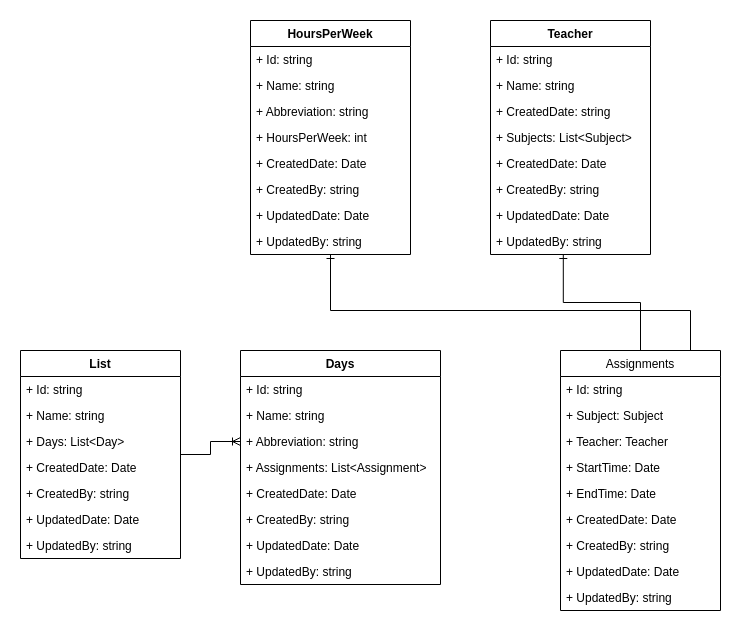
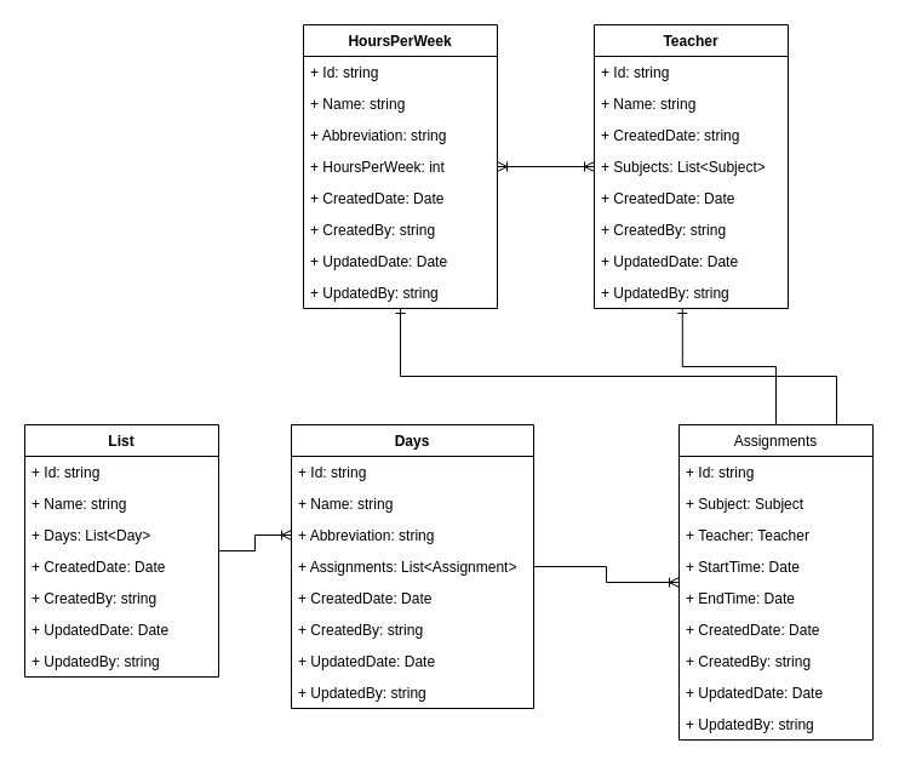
+ <mxCell id="49" style="edgeStyle=orthogonalEdgeStyle;rounded=0;orthogonalLoop=1;jettySize=auto;html=1;exitX=1;exitY=0.5;exitDx=0;exitDy=0;entryX=0;entryY=0.5;entryDx=0;entryDy=0;endArrow=ERoneToMany;endFill=0;startArrow=ERoneToMany;startFill=0;" edge="1" parent="1" source="6" target="15"><mxGeometry relative="1" as="geometry" /></mxCell>
+ <mxCell id="51" style="edgeStyle=orthogonalEdgeStyle;rounded=0;orthogonalLoop=1;jettySize=auto;html=1;exitX=1;exitY=0.5;exitDx=0;exitDy=0;entryX=0;entryY=0.5;entryDx=0;entryDy=0;endArrow=ERoneToMany;endFill=0;" edge="1" parent="1" source="33" target="39"><mxGeometry relative="1" as="geometry" /></mxCell>
